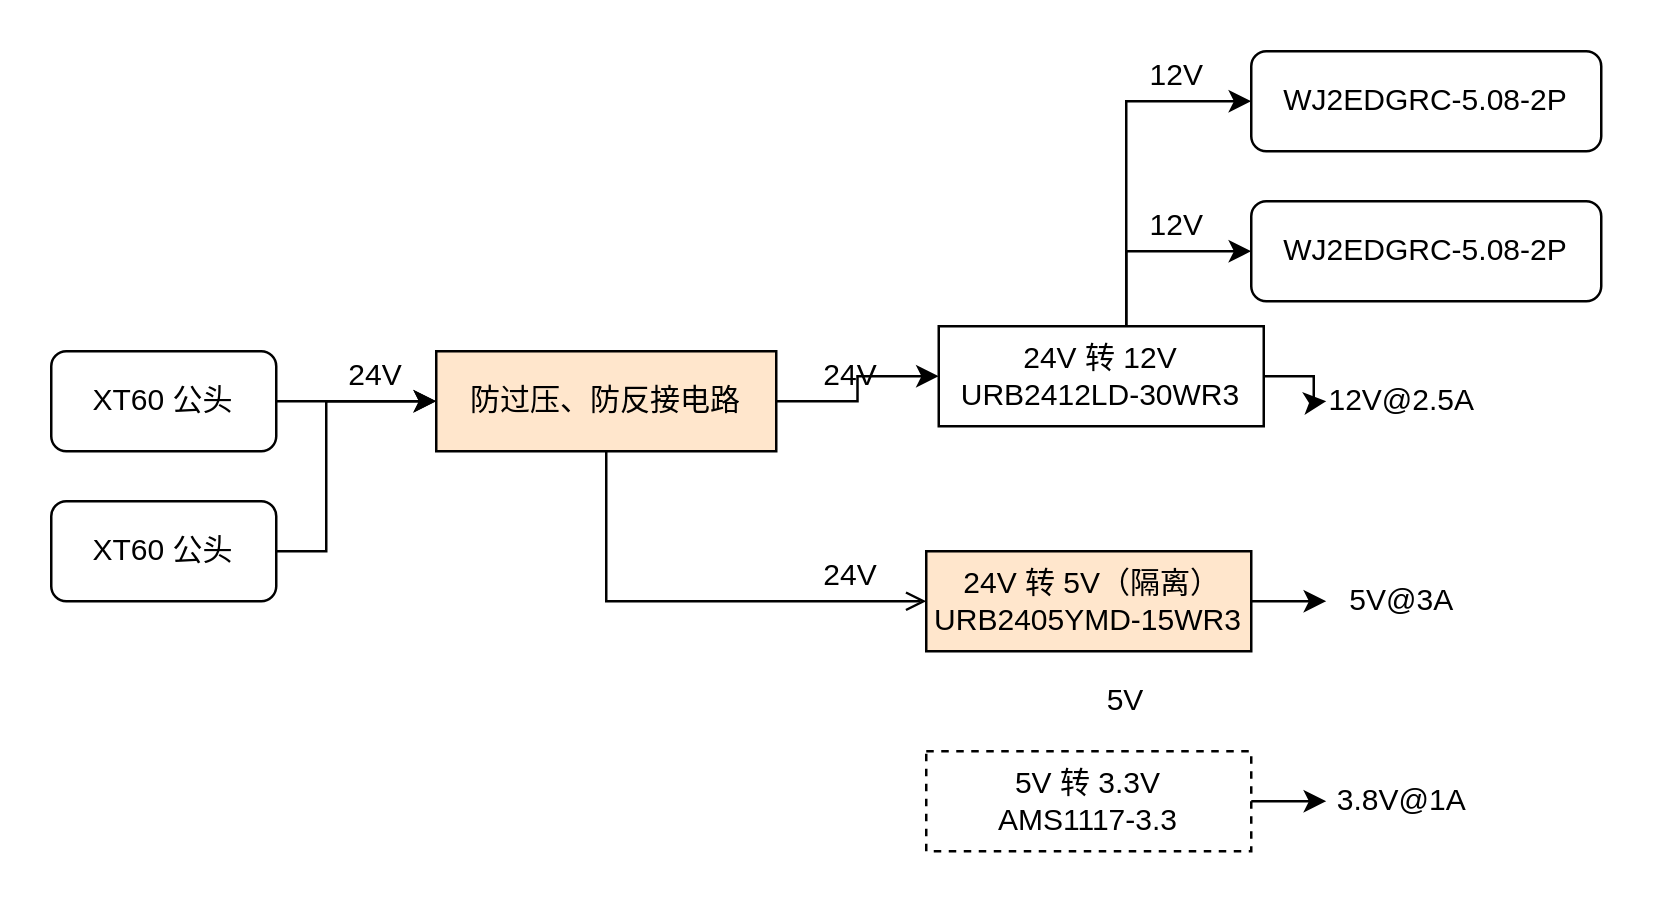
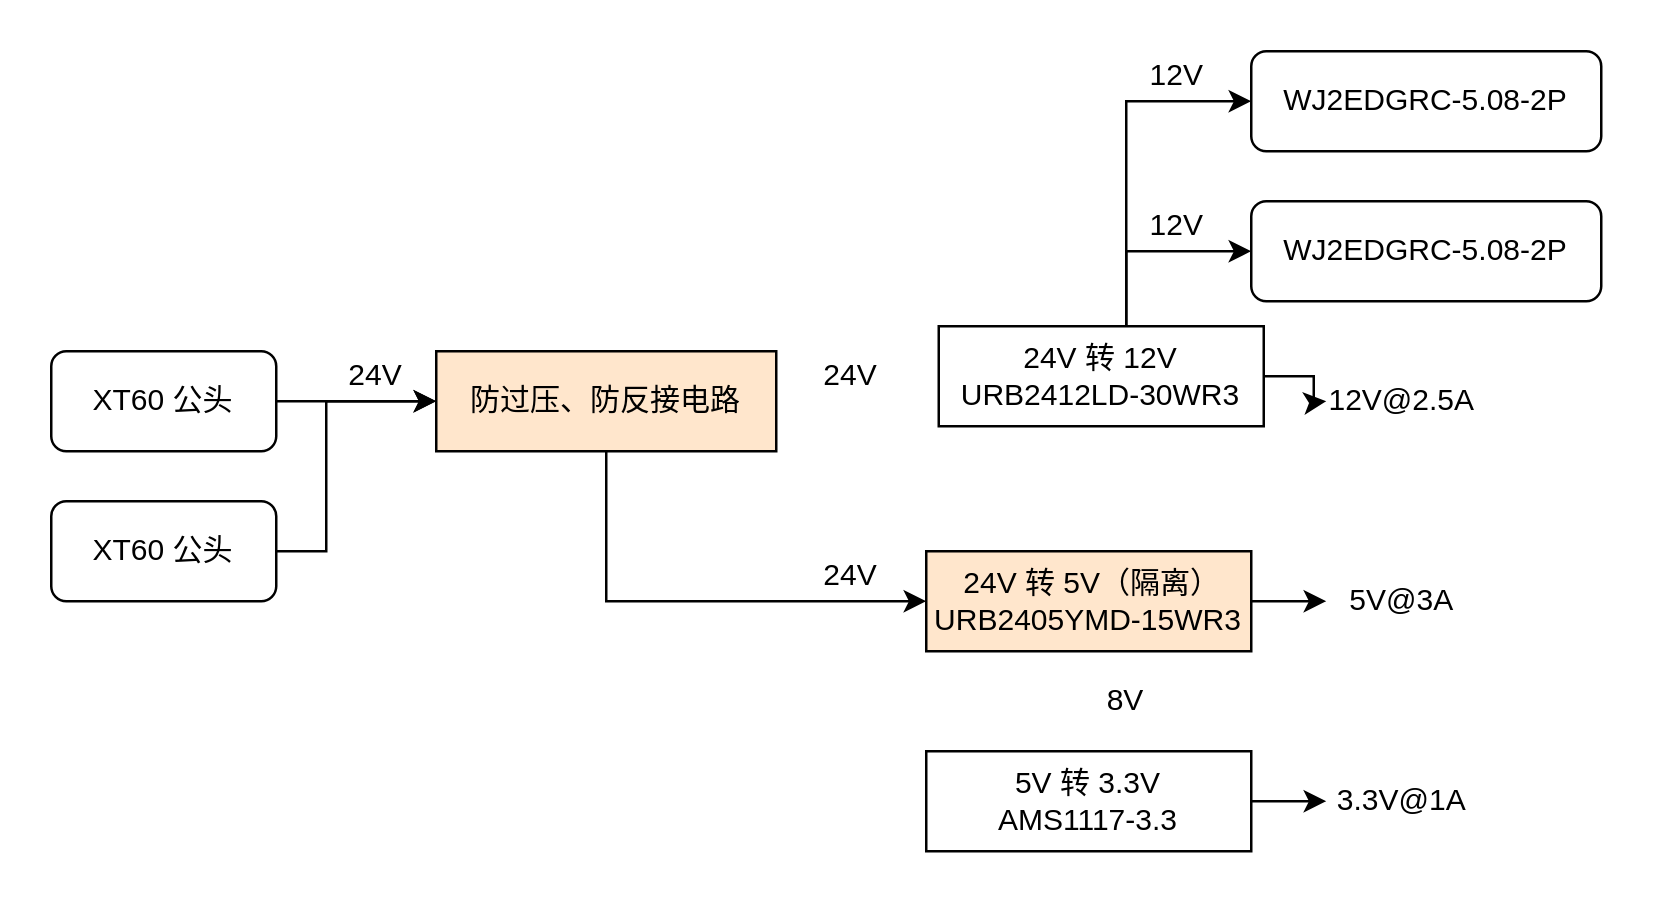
- <mxCell id="5" style="edgeStyle=orthogonalEdgeStyle;rounded=0;orthogonalLoop=1;jettySize=auto;html=1;" parent="1" source="7" target="11" edge="1"><mxGeometry relative="1" as="geometry" /></mxCell>
- <mxCell id="6" style="edgeStyle=orthogonalEdgeStyle;rounded=0;orthogonalLoop=1;jettySize=auto;html=1;endArrow=open;" parent="1" source="7" target="13" edge="1"><mxGeometry relative="1" as="geometry"><Array as="points"><mxPoint x="242" y="240" /></Array></mxGeometry></mxCell>
+ <mxCell id="6" style="edgeStyle=orthogonalEdgeStyle;rounded=0;orthogonalLoop=1;jettySize=auto;html=1;" parent="1" source="7" target="13" edge="1"><mxGeometry relative="1" as="geometry"><Array as="points"><mxPoint x="242" y="240" /></Array></mxGeometry></mxCell>
- <mxCell id="15" value="5V" style="text;html=1;strokeColor=none;fillColor=none;align=center;verticalAlign=middle;whiteSpace=wrap;rounded=0;" parent="1" vertex="1"><mxGeometry x="430" y="270" width="40" height="20" as="geometry" /></mxCell>
+ <mxCell id="15" value="8V" style="text;html=1;strokeColor=none;fillColor=none;align=center;verticalAlign=middle;whiteSpace=wrap;rounded=0;" parent="1" vertex="1"><mxGeometry x="430" y="270" width="40" height="20" as="geometry" /></mxCell>
- <mxCell id="14" value="5V 转 3.3V&lt;br&gt;AMS1117-3.3" style="rounded=0;whiteSpace=wrap;html=1;dashed=1;" parent="1" vertex="1"><mxGeometry x="370" y="300" width="130" height="40" as="geometry" /></mxCell>
+ <mxCell id="14" value="5V 转 3.3V&lt;br&gt;AMS1117-3.3" style="rounded=0;whiteSpace=wrap;html=1;" parent="1" vertex="1"><mxGeometry x="370" y="300" width="130" height="40" as="geometry" /></mxCell>
- <mxCell id="20" value="3.8V@1A" style="text;html=1;align=center;verticalAlign=middle;resizable=0;points=[];autosize=1;strokeColor=none;" parent="1" vertex="1"><mxGeometry x="525" y="310" width="70" height="20" as="geometry" /></mxCell>
+ <mxCell id="20" value="3.3V@1A" style="text;html=1;align=center;verticalAlign=middle;resizable=0;points=[];autosize=1;strokeColor=none;" parent="1" vertex="1"><mxGeometry x="525" y="310" width="70" height="20" as="geometry" /></mxCell>
